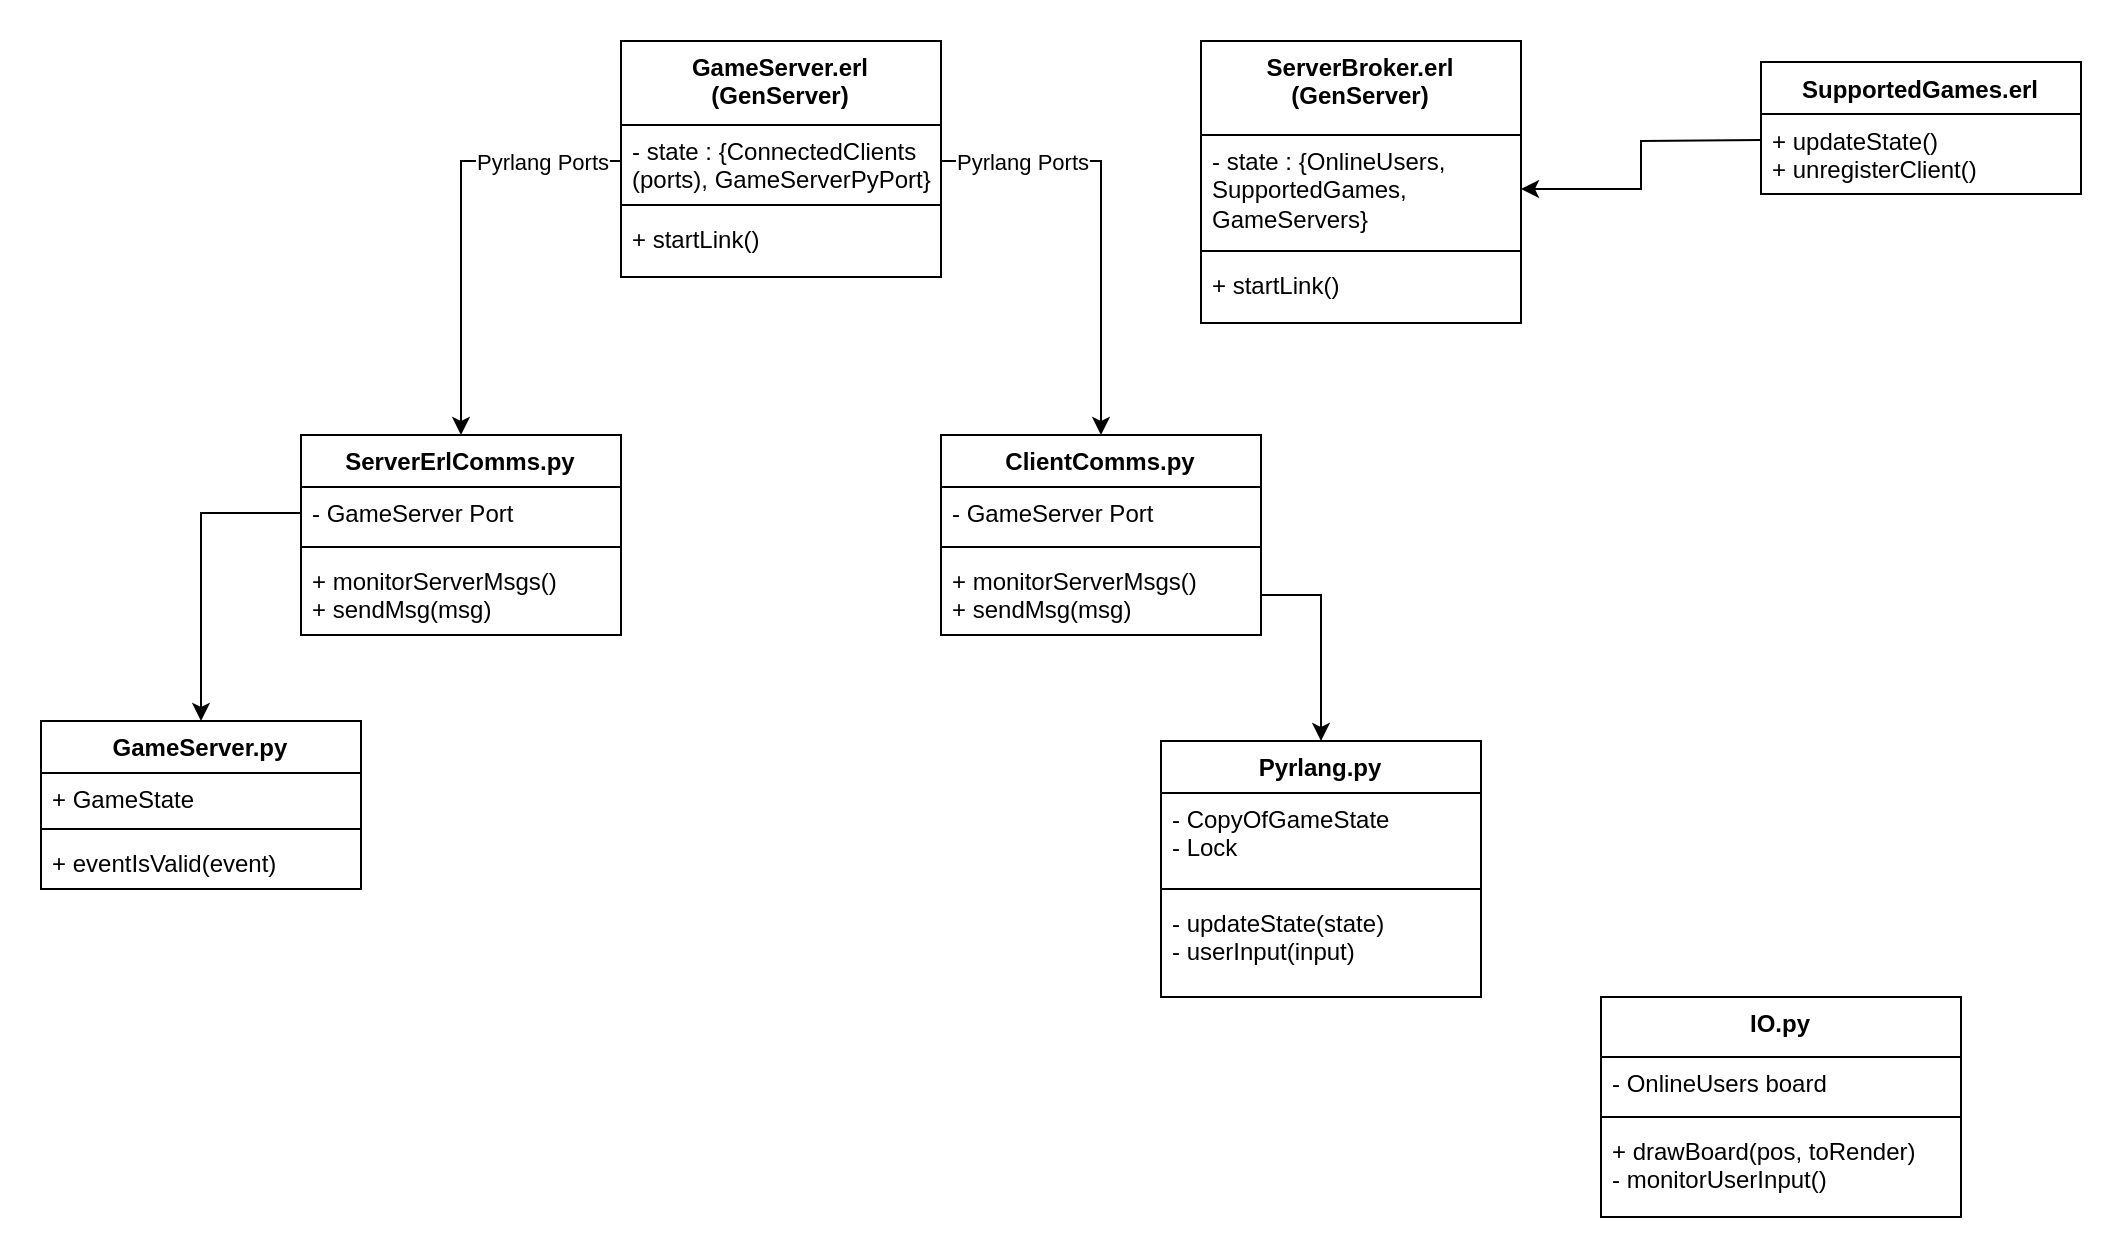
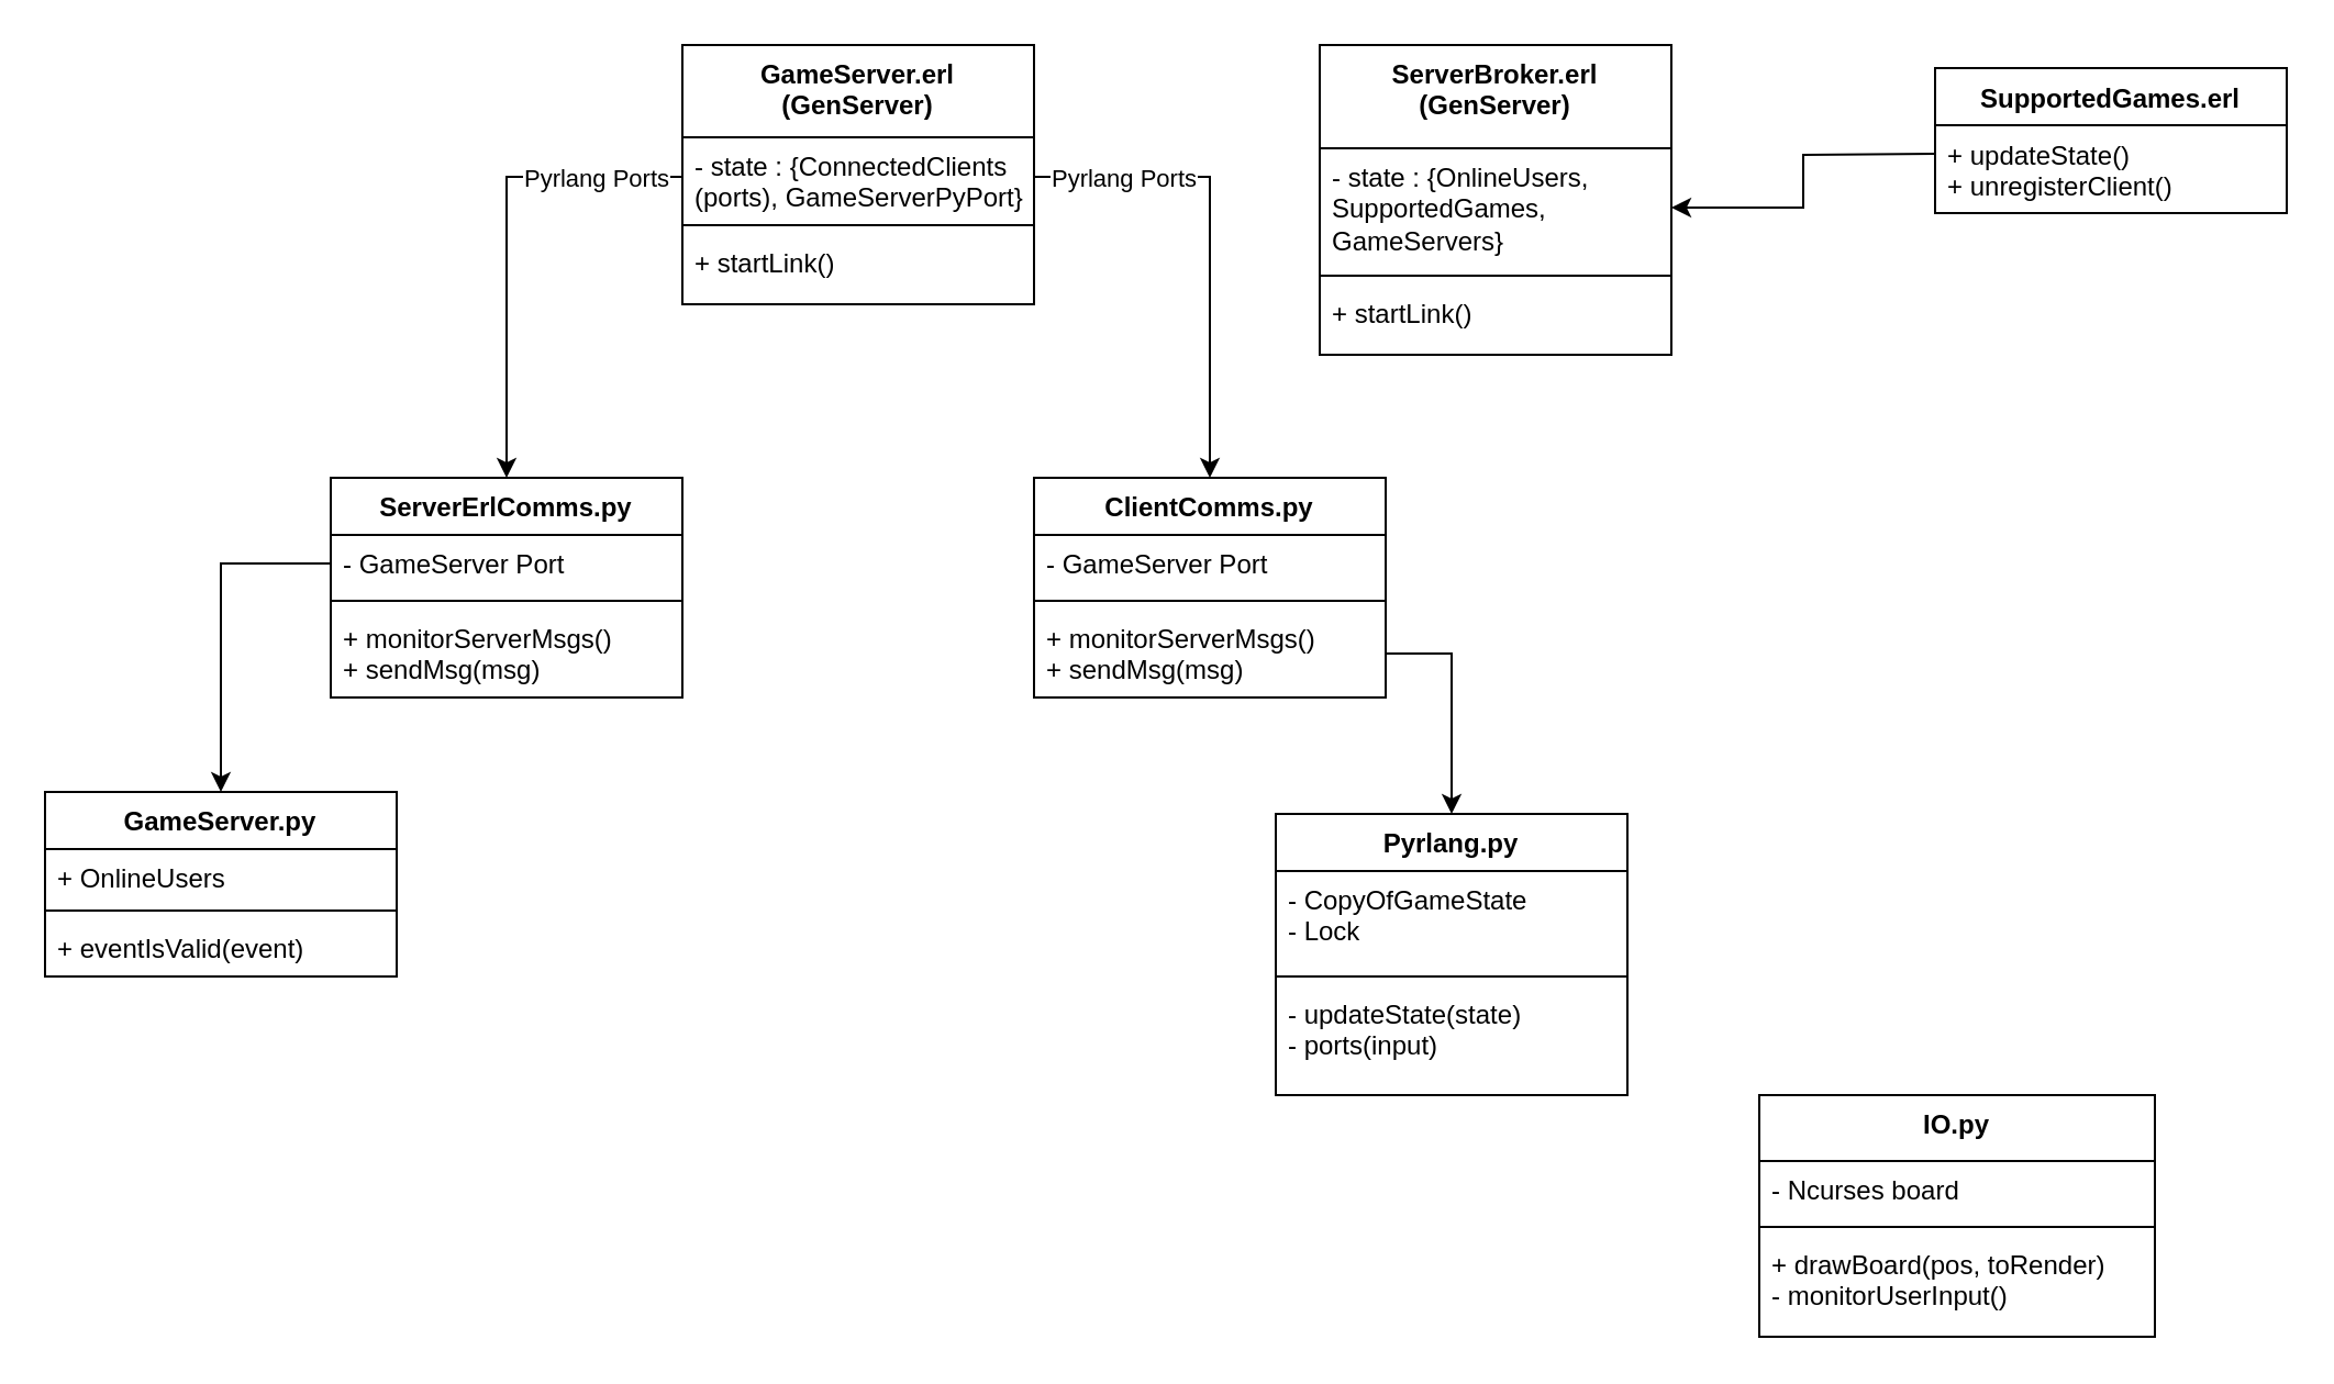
- <mxCell id="19" value="+ GameState" style="text;strokeColor=none;fillColor=none;align=left;verticalAlign=top;spacingLeft=4;spacingRight=4;overflow=hidden;rotatable=0;points=[[0,0.5],[1,0.5]];portConstraint=eastwest;whiteSpace=wrap;html=1;" parent="18" vertex="1"><mxGeometry y="26" width="160" height="24" as="geometry" /></mxCell>
+ <mxCell id="19" value="+ OnlineUsers" style="text;strokeColor=none;fillColor=none;align=left;verticalAlign=top;spacingLeft=4;spacingRight=4;overflow=hidden;rotatable=0;points=[[0,0.5],[1,0.5]];portConstraint=eastwest;whiteSpace=wrap;html=1;" parent="18" vertex="1"><mxGeometry y="26" width="160" height="24" as="geometry" /></mxCell>
- <mxCell id="13" value="- updateState(state)&lt;div&gt;- userInput(input)&lt;/div&gt;" style="text;strokeColor=none;fillColor=none;align=left;verticalAlign=top;spacingLeft=4;spacingRight=4;overflow=hidden;rotatable=0;points=[[0,0.5],[1,0.5]];portConstraint=eastwest;whiteSpace=wrap;html=1;" parent="10" vertex="1"><mxGeometry y="78" width="160" height="50" as="geometry" /></mxCell>
+ <mxCell id="13" value="- updateState(state)&lt;div&gt;- ports(input)&lt;/div&gt;" style="text;strokeColor=none;fillColor=none;align=left;verticalAlign=top;spacingLeft=4;spacingRight=4;overflow=hidden;rotatable=0;points=[[0,0.5],[1,0.5]];portConstraint=eastwest;whiteSpace=wrap;html=1;" parent="10" vertex="1"><mxGeometry y="78" width="160" height="50" as="geometry" /></mxCell>
- <mxCell id="7" value="- OnlineUsers board" style="text;strokeColor=none;fillColor=none;align=left;verticalAlign=top;spacingLeft=4;spacingRight=4;overflow=hidden;rotatable=0;points=[[0,0.5],[1,0.5]];portConstraint=eastwest;whiteSpace=wrap;html=1;" parent="6" vertex="1"><mxGeometry y="30" width="180" height="26" as="geometry" /></mxCell>
+ <mxCell id="7" value="- Ncurses board" style="text;strokeColor=none;fillColor=none;align=left;verticalAlign=top;spacingLeft=4;spacingRight=4;overflow=hidden;rotatable=0;points=[[0,0.5],[1,0.5]];portConstraint=eastwest;whiteSpace=wrap;html=1;" parent="6" vertex="1"><mxGeometry y="30" width="180" height="26" as="geometry" /></mxCell>
